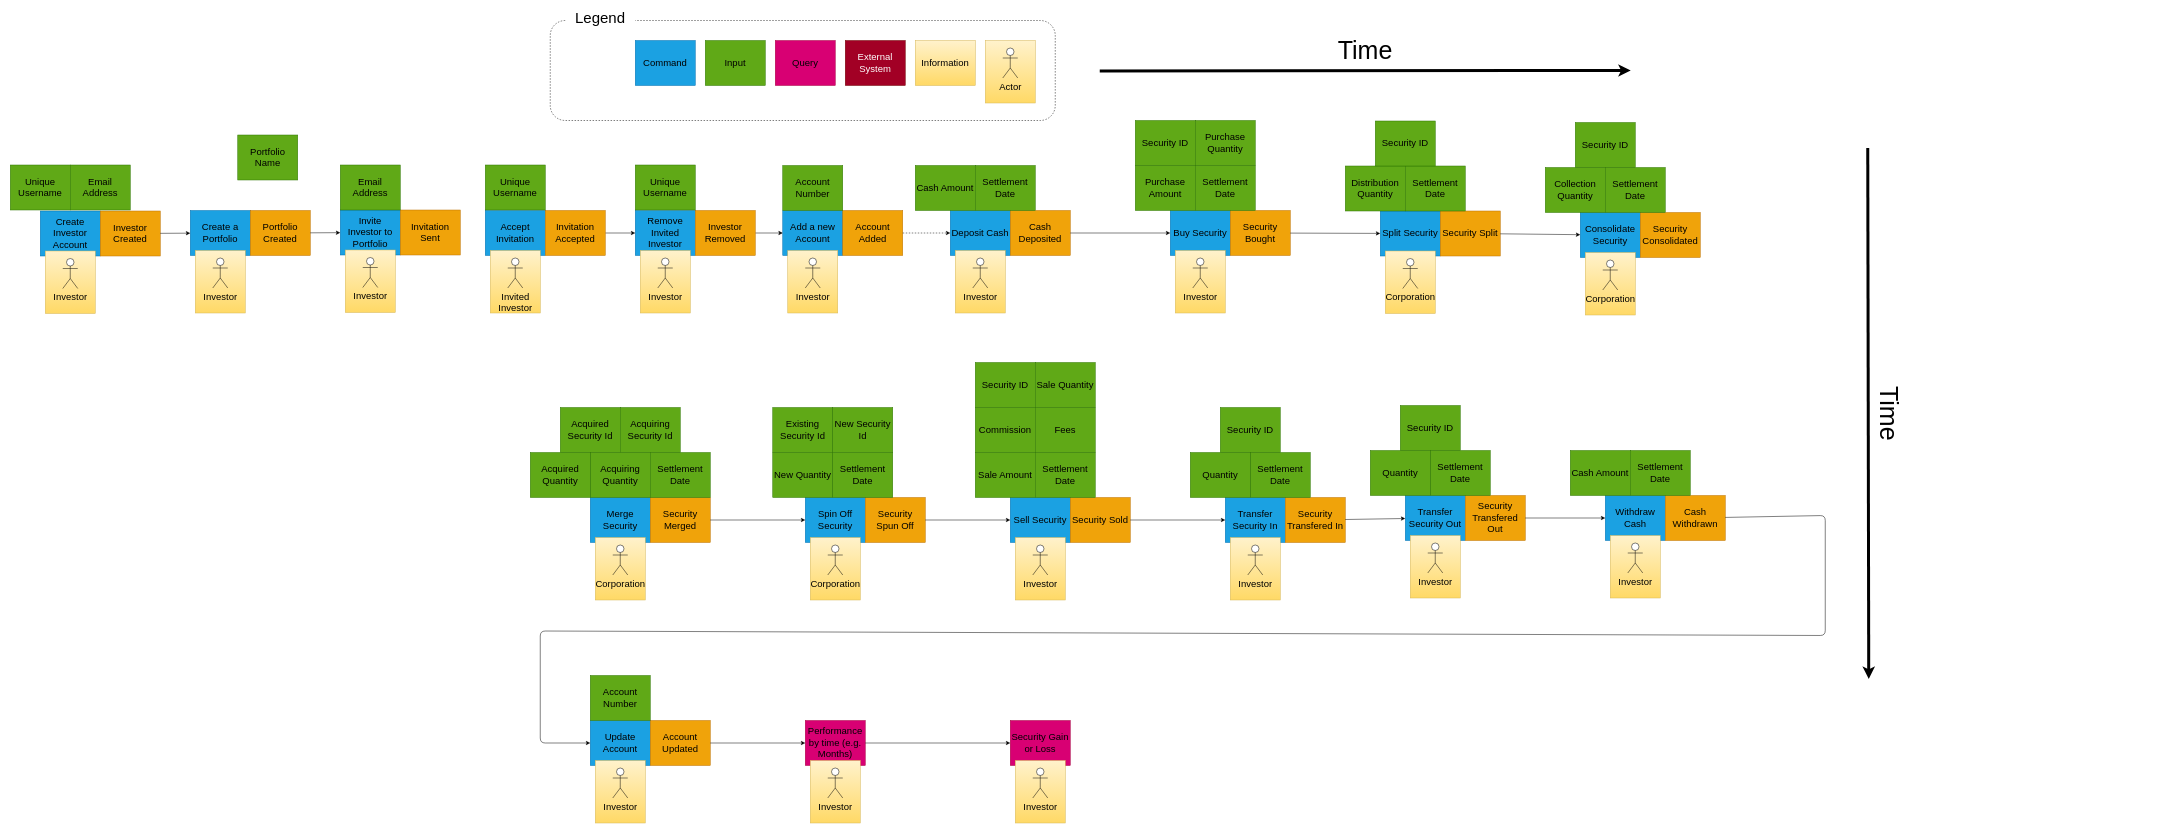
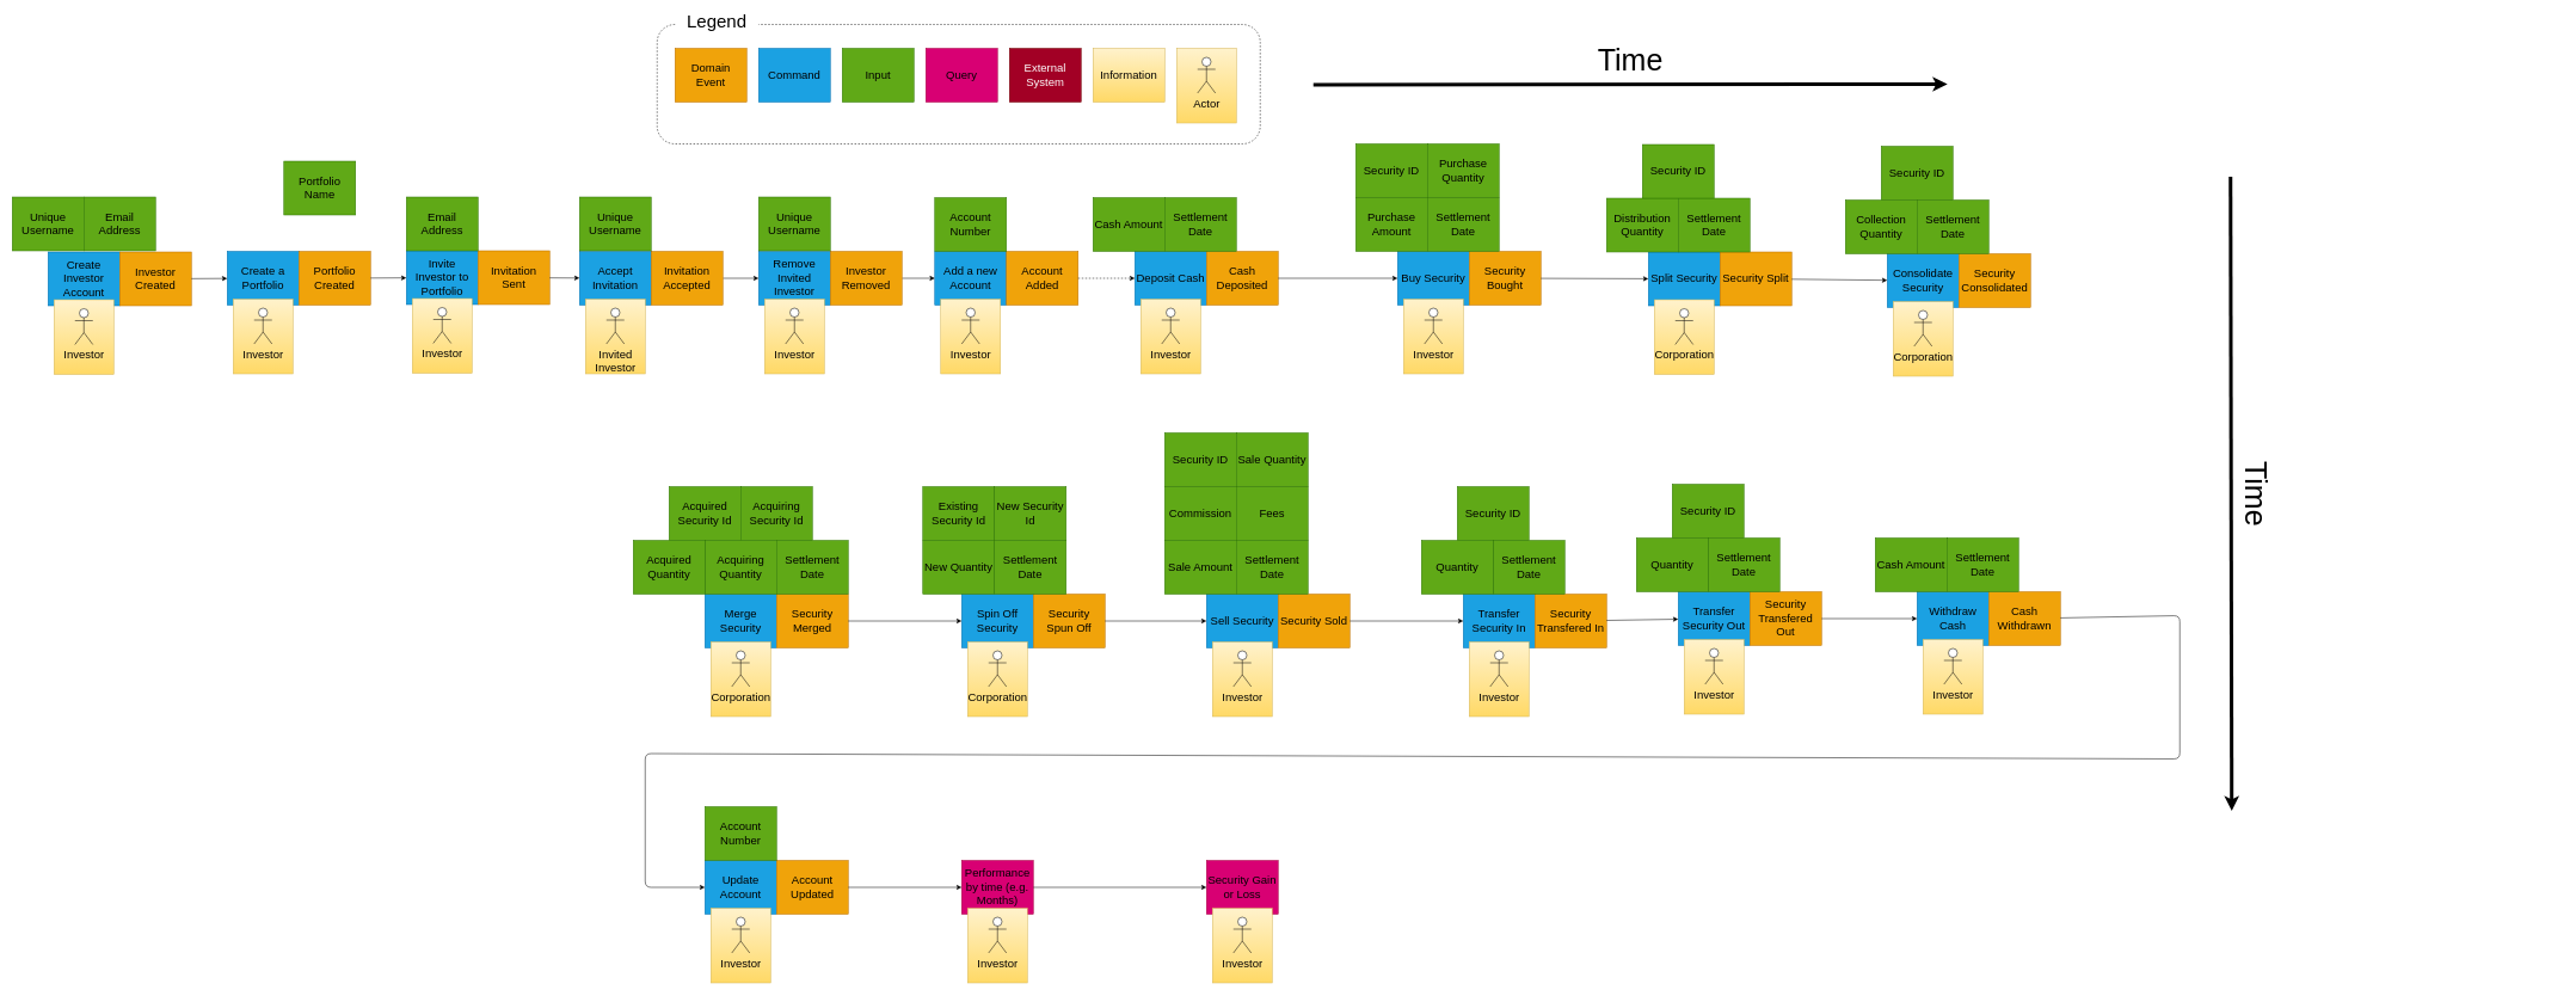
+ <mxCell id="4" value="Domain Event" style="rounded=0;whiteSpace=wrap;html=1;fillColor=#f0a30a;strokeColor=#BD7000;fontSize=19;" parent="1" vertex="1"><mxGeometry x="1130" y="80" width="120" height="90" as="geometry" /></mxCell>
+ <mxCell id="169" value="" style="endArrow=classic;html=1;" edge="1" parent="1" source="168" target="170"><mxGeometry width="50" height="50" relative="1" as="geometry"><mxPoint x="850" y="475" as="sourcePoint" /><mxPoint x="950" y="475" as="targetPoint" /></mxGeometry></mxCell>
